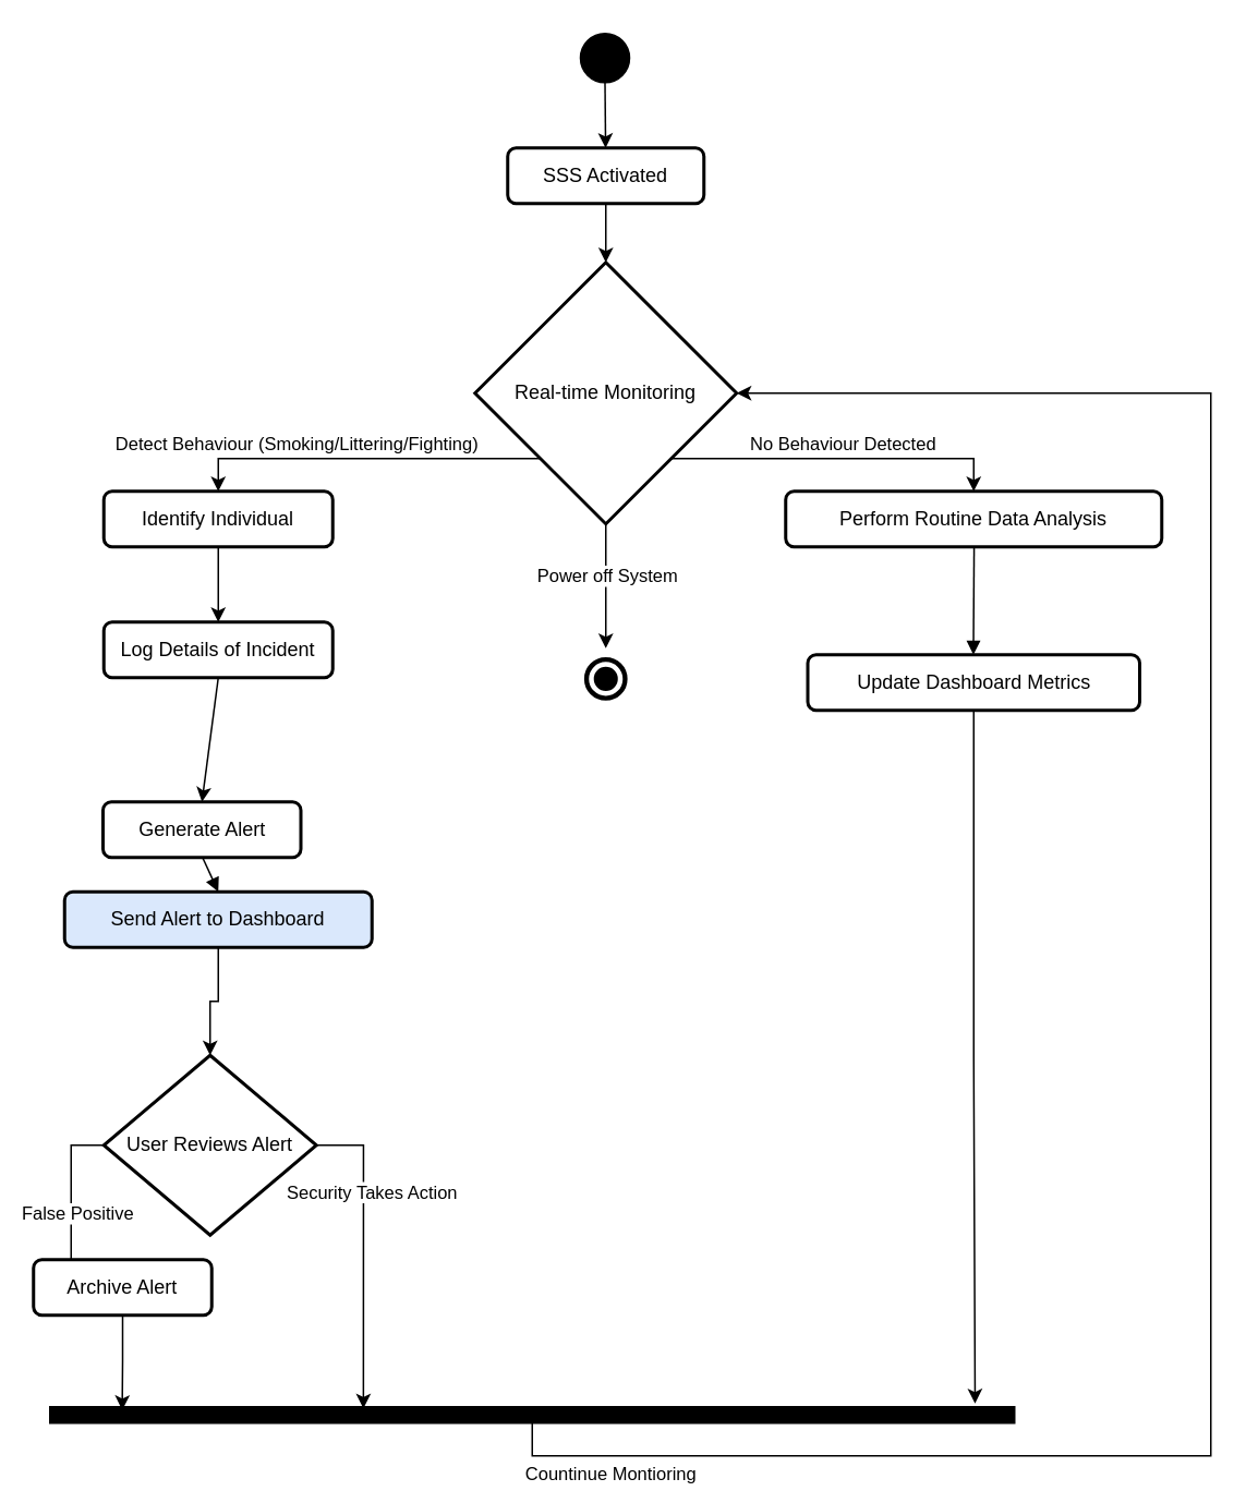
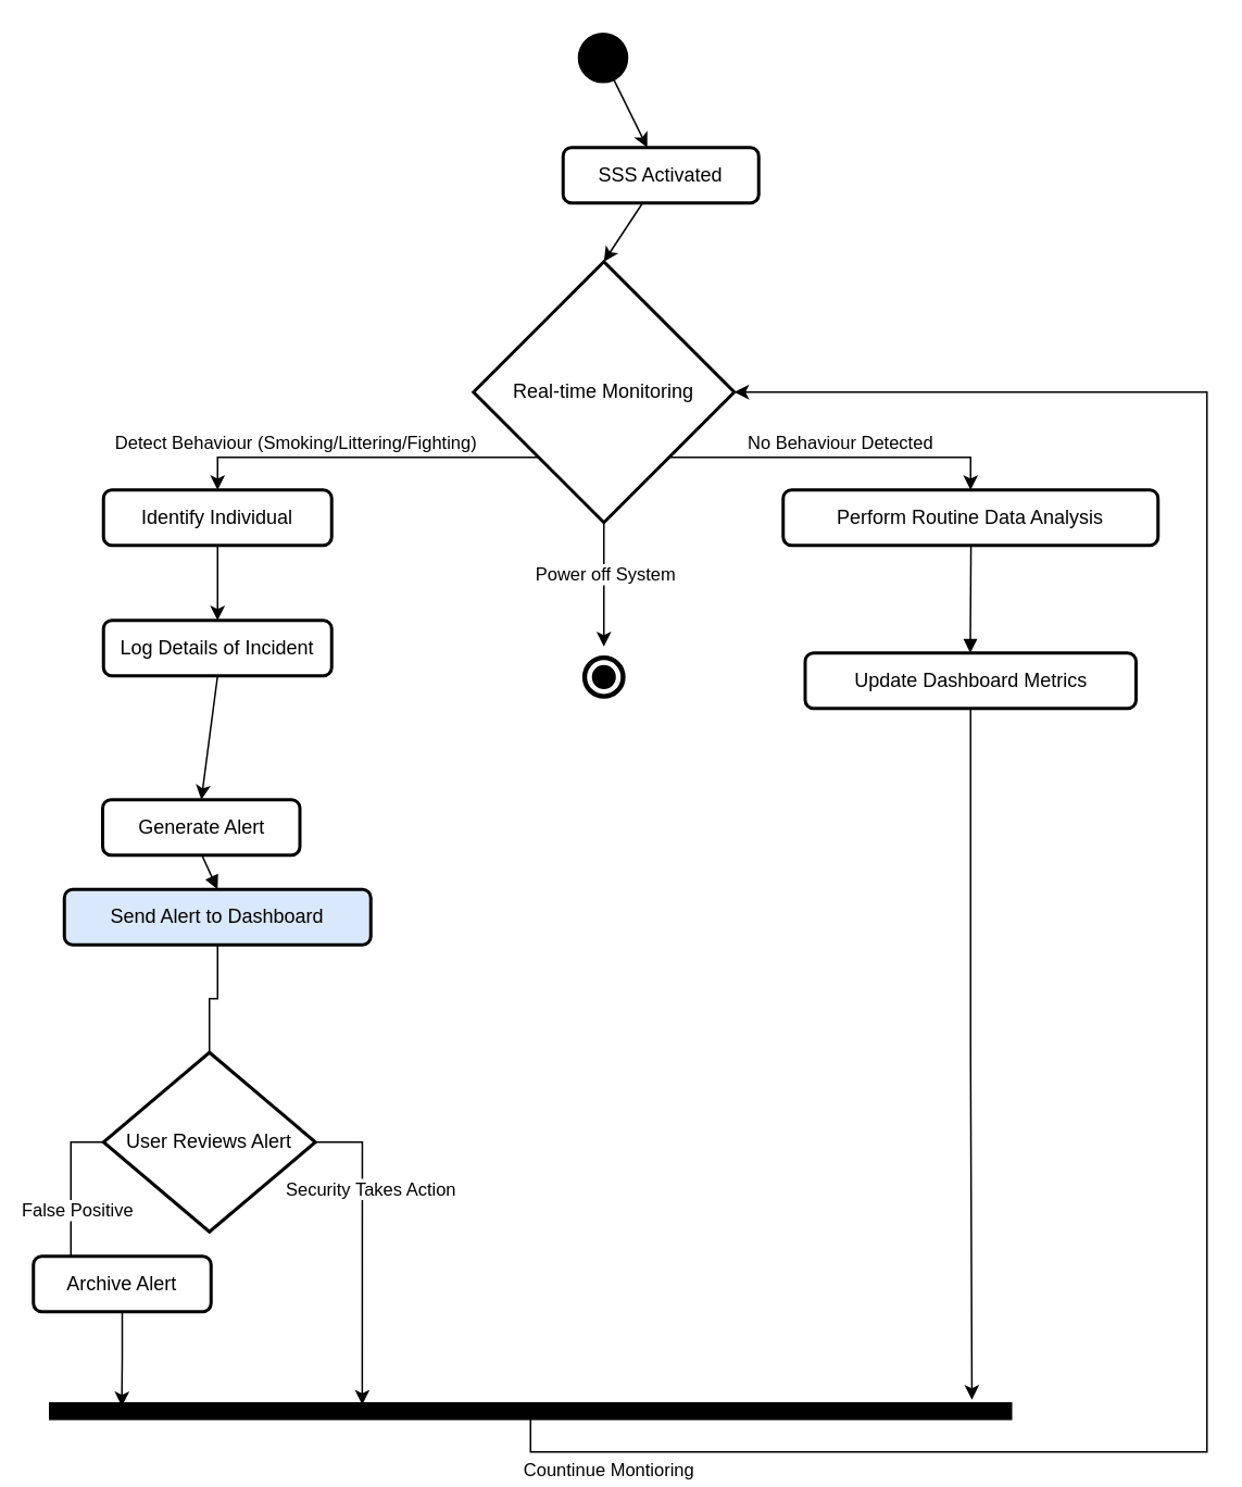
- <mxCell id="3" value="SSS Activated" style="whiteSpace=wrap;strokeWidth=2;rounded=1;" vertex="1" parent="1"><mxGeometry x="310" y="90" width="120" height="34" as="geometry" /></mxCell>
+ <mxCell id="3" value="SSS Activated" style="whiteSpace=wrap;strokeWidth=2;rounded=1;" vertex="1" parent="1"><mxGeometry x="345" y="90" width="120" height="34" as="geometry" /></mxCell>
- <mxCell id="14" style="edgeStyle=orthogonalEdgeStyle;rounded=0;orthogonalLoop=1;jettySize=auto;html=1;exitX=0.5;exitY=1;exitDx=0;exitDy=0;entryX=0.5;entryY=0;entryDx=0;entryDy=0;" edge="1" parent="1" source="15" target="18"><mxGeometry relative="1" as="geometry" /></mxCell>
+ <mxCell id="14" style="edgeStyle=orthogonalEdgeStyle;rounded=0;orthogonalLoop=1;jettySize=auto;html=1;exitX=0.5;exitY=1;exitDx=0;exitDy=0;entryX=0.5;entryY=0;entryDx=0;entryDy=0;endArrow=none;" edge="1" parent="1" source="15" target="18"><mxGeometry relative="1" as="geometry" /></mxCell>
